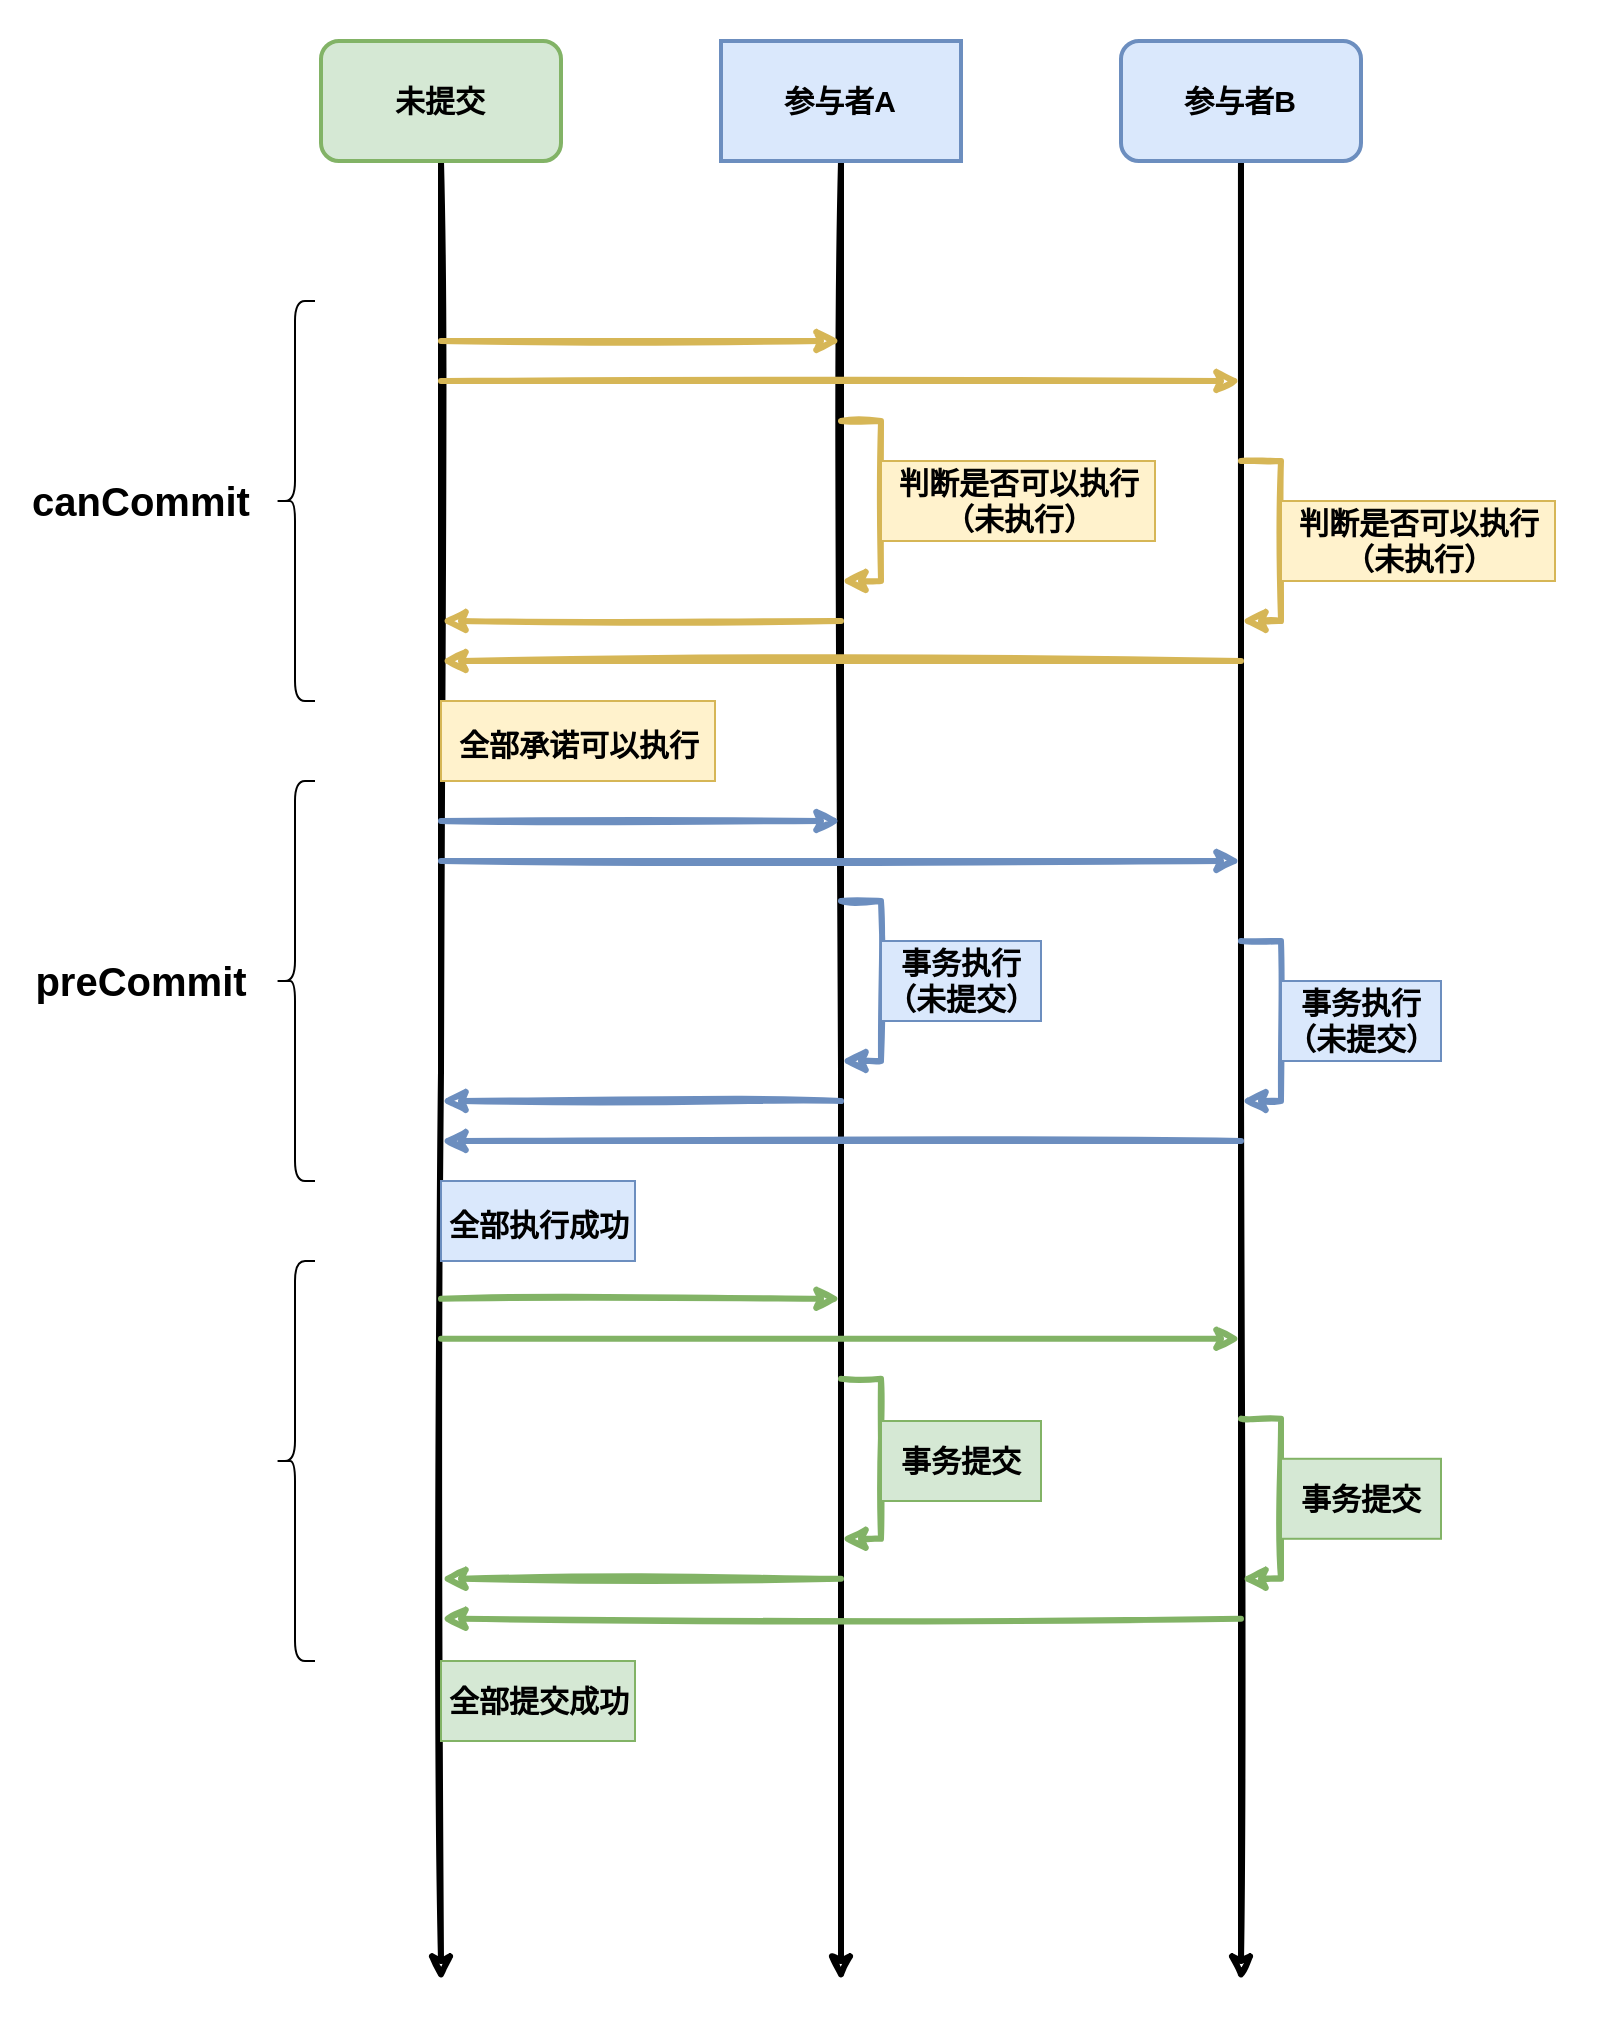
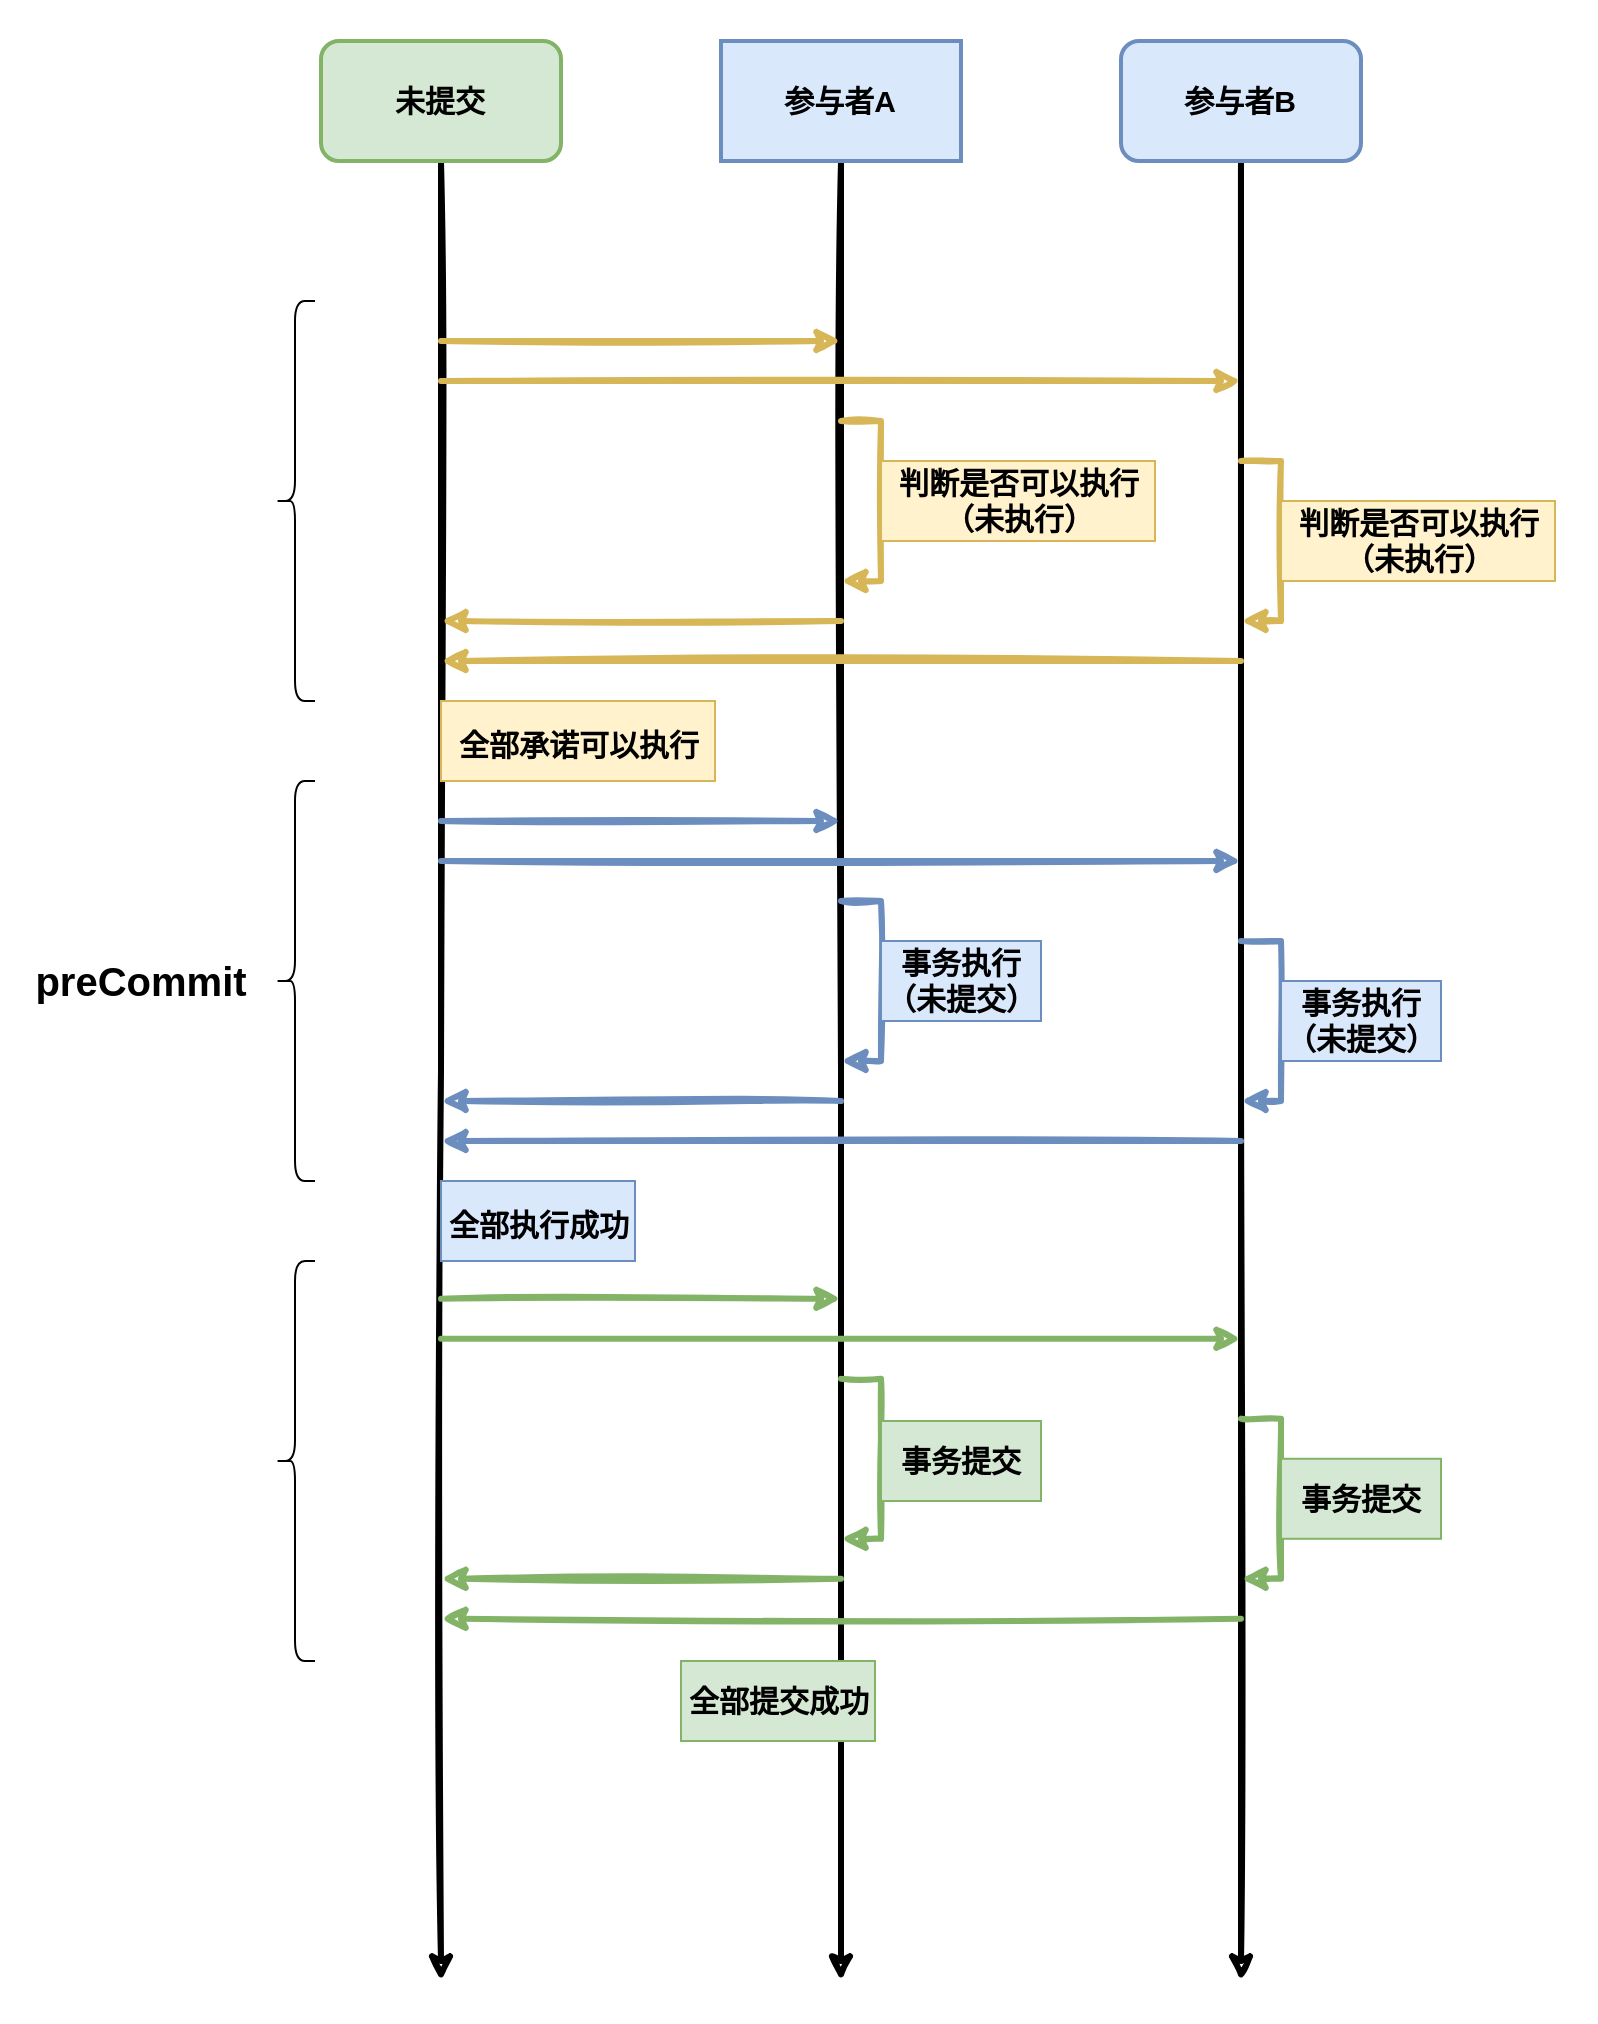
- <mxCell id="21" value="canCommit" style="text;strokeColor=none;fillColor=none;html=1;fontSize=20;fontStyle=1;verticalAlign=middle;align=center;" vertex="1" parent="1"><mxGeometry x="20" y="230" width="100" height="40" as="geometry" /></mxCell>
- <mxCell id="39" value="全部提交成功" style="text;html=1;fontSize=15;fontStyle=1;verticalAlign=middle;align=center;fillColor=#d5e8d4;strokeColor=#82b366;" vertex="1" parent="1"><mxGeometry x="220" y="830" width="97" height="40" as="geometry" /></mxCell>
+ <mxCell id="39" value="全部提交成功" style="text;html=1;fontSize=15;fontStyle=1;verticalAlign=middle;align=center;fillColor=#d5e8d4;strokeColor=#82b366;" vertex="1" parent="1"><mxGeometry x="340" y="830" width="97" height="40" as="geometry" /></mxCell>
